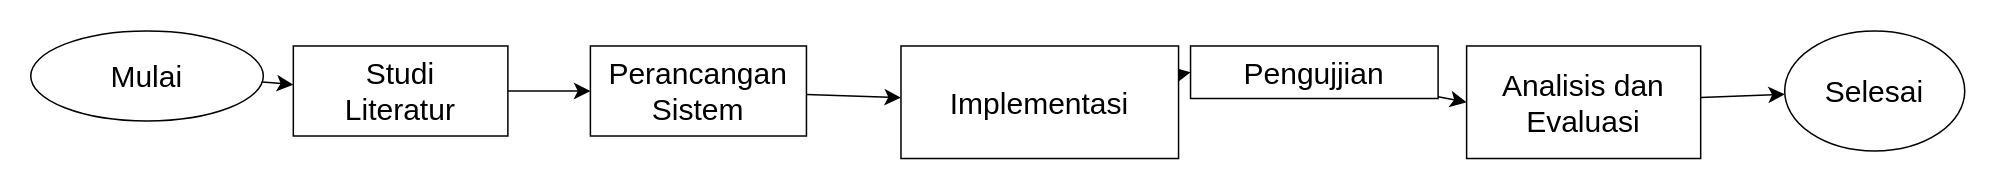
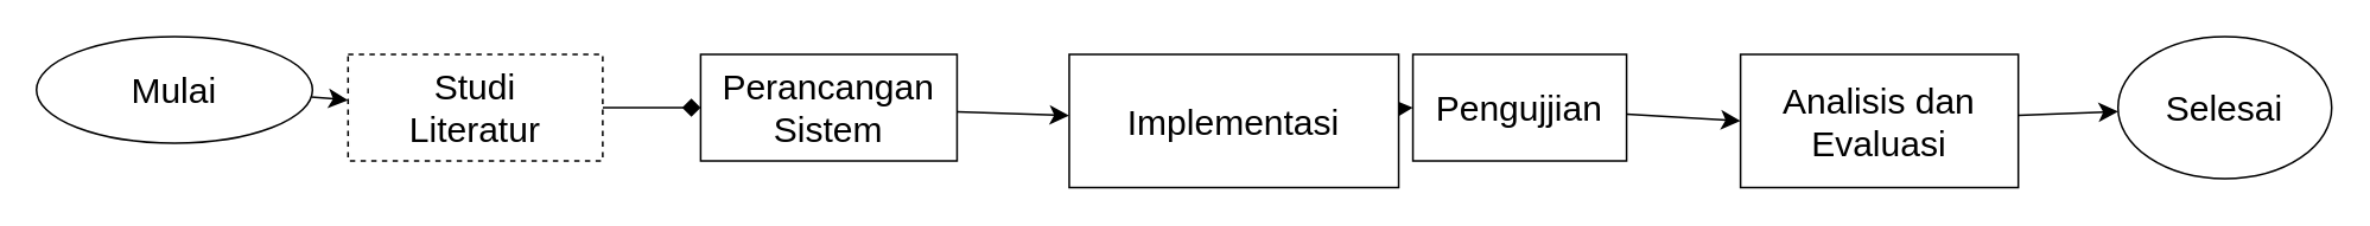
- <mxCell id="11" value="&lt;font style=&quot;font-size: 20px;&quot;&gt;Pengujjian&lt;/font&gt;" style="rounded=0;whiteSpace=wrap;html=1;" parent="1" vertex="1"><mxGeometry x="793" y="30" width="165" height="35" as="geometry" /></mxCell>
+ <mxCell id="11" value="&lt;font style=&quot;font-size: 20px;&quot;&gt;Pengujjian&lt;/font&gt;" style="rounded=0;whiteSpace=wrap;html=1;" parent="1" vertex="1"><mxGeometry x="793" y="30" width="120" height="60" as="geometry" /></mxCell>
- <mxCell id="5" value="&lt;font style=&quot;font-size: 20px;&quot;&gt;Studi&lt;/font&gt;&lt;div&gt;&lt;font style=&quot;font-size: 20px;&quot;&gt;Literatur&lt;/font&gt;&lt;/div&gt;" style="rounded=0;whiteSpace=wrap;html=1;" parent="1" vertex="1"><mxGeometry x="195" y="30" width="143" height="60" as="geometry" /></mxCell>
+ <mxCell id="5" value="&lt;font style=&quot;font-size: 20px;&quot;&gt;Studi&lt;/font&gt;&lt;div&gt;&lt;font style=&quot;font-size: 20px;&quot;&gt;Literatur&lt;/font&gt;&lt;/div&gt;" style="rounded=0;whiteSpace=wrap;html=1;dashed=1;" parent="1" vertex="1"><mxGeometry x="195" y="30" width="143" height="60" as="geometry" /></mxCell>
- <mxCell id="4" style="edgeStyle=none;curved=1;rounded=0;orthogonalLoop=1;jettySize=auto;html=1;fontSize=12;startSize=8;endSize=8;" parent="1" source="5" target="7" edge="1"><mxGeometry relative="1" as="geometry" /></mxCell>
+ <mxCell id="4" style="edgeStyle=none;curved=1;rounded=0;orthogonalLoop=1;jettySize=auto;html=1;fontSize=12;startSize=8;endSize=8;endArrow=diamond;" parent="1" source="5" target="7" edge="1"><mxGeometry relative="1" as="geometry" /></mxCell>
